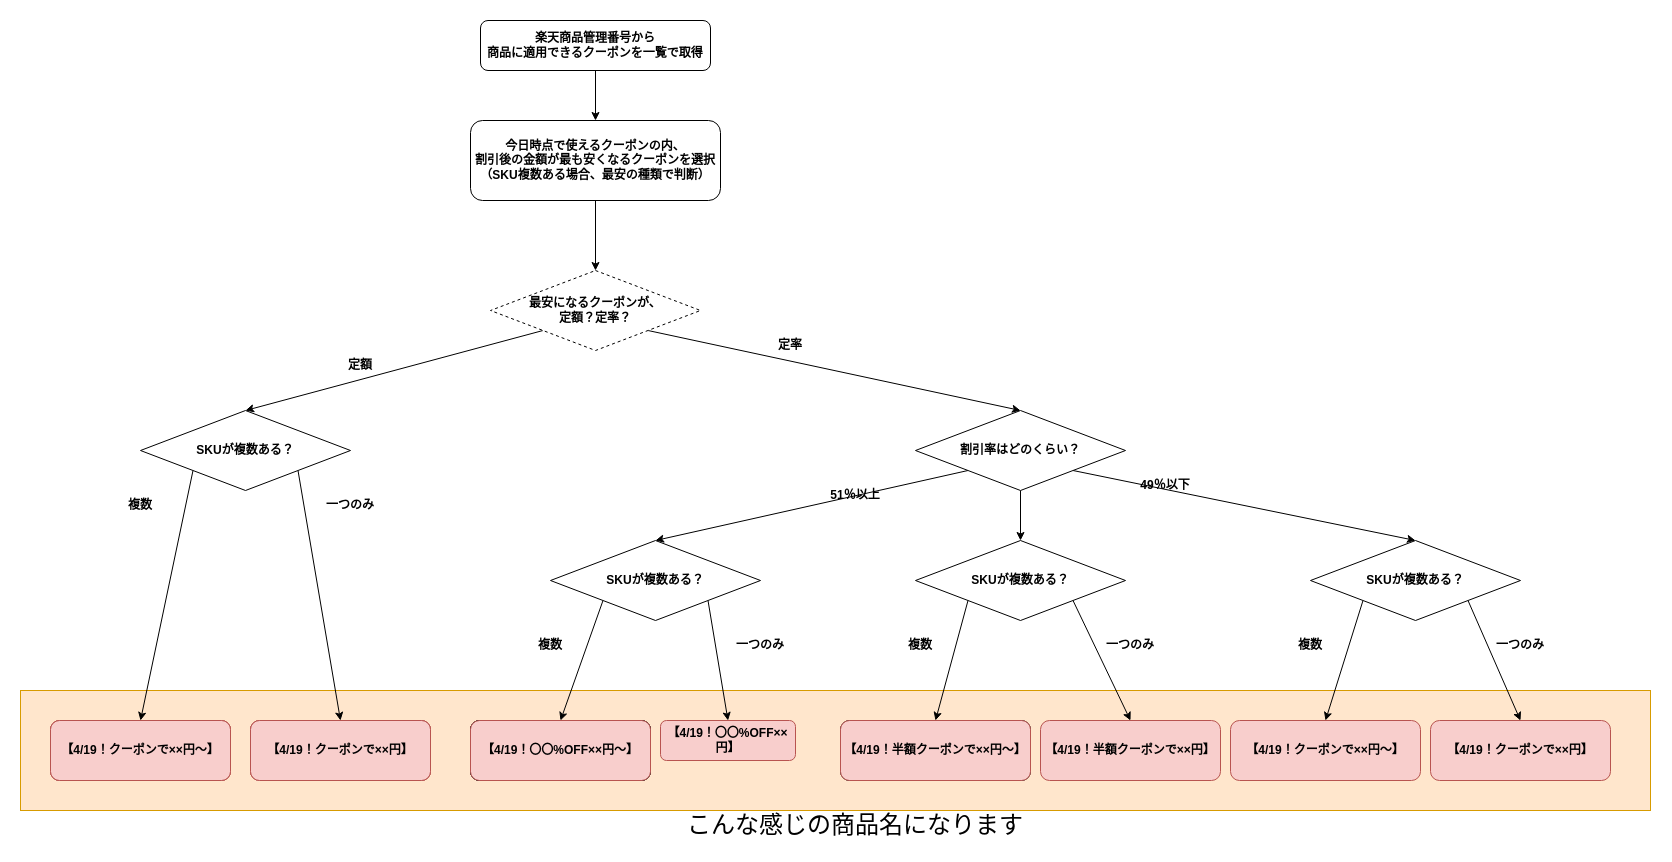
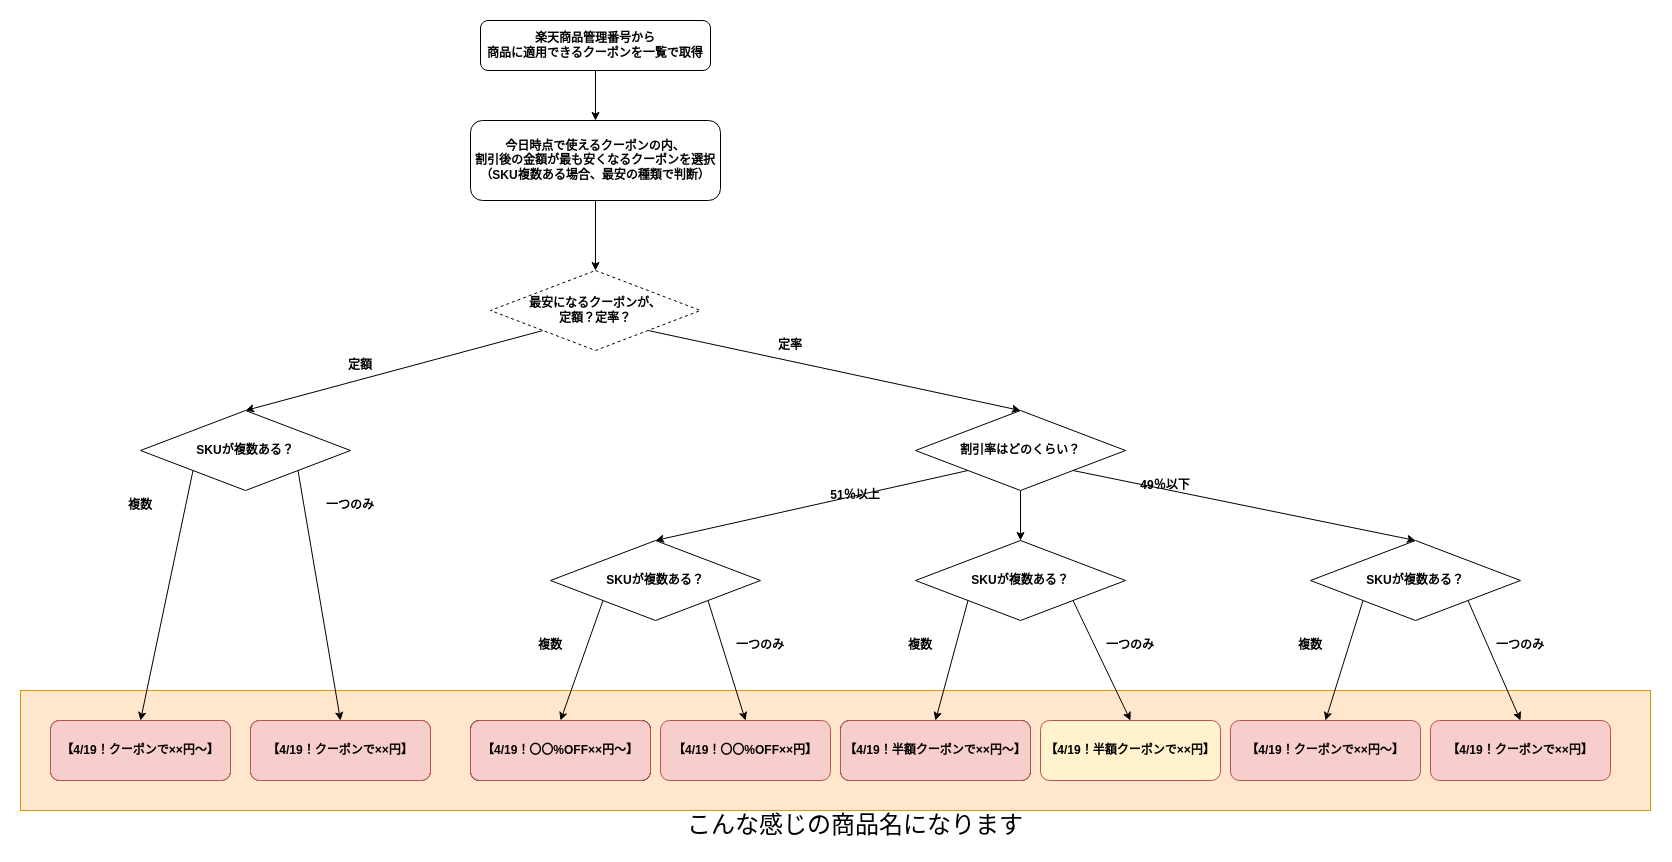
- <mxCell id="35" value="【4/19！〇〇%OFF××円】" style="rounded=1;whiteSpace=wrap;html=1;fontStyle=1;fillColor=#f8cecc;strokeColor=#b85450;" parent="1" vertex="1"><mxGeometry x="660" y="720" width="135" height="40" as="geometry" /></mxCell>
+ <mxCell id="35" value="【4/19！〇〇%OFF××円】" style="rounded=1;whiteSpace=wrap;html=1;fontStyle=1;fillColor=#f8cecc;strokeColor=#b85450;" parent="1" vertex="1"><mxGeometry x="660" y="720" width="170" height="60" as="geometry" /></mxCell>
- <mxCell id="36" value="【4/19！半額クーポンで××円】" style="rounded=1;whiteSpace=wrap;html=1;fontStyle=1;fillColor=#f8cecc;strokeColor=#b85450;" parent="1" vertex="1"><mxGeometry x="1040" y="720" width="180" height="60" as="geometry" /></mxCell>
+ <mxCell id="36" value="【4/19！半額クーポンで××円】" style="rounded=1;whiteSpace=wrap;html=1;fontStyle=1;fillColor=#fff2cc;strokeColor=#b85450;" parent="1" vertex="1"><mxGeometry x="1040" y="720" width="180" height="60" as="geometry" /></mxCell>
